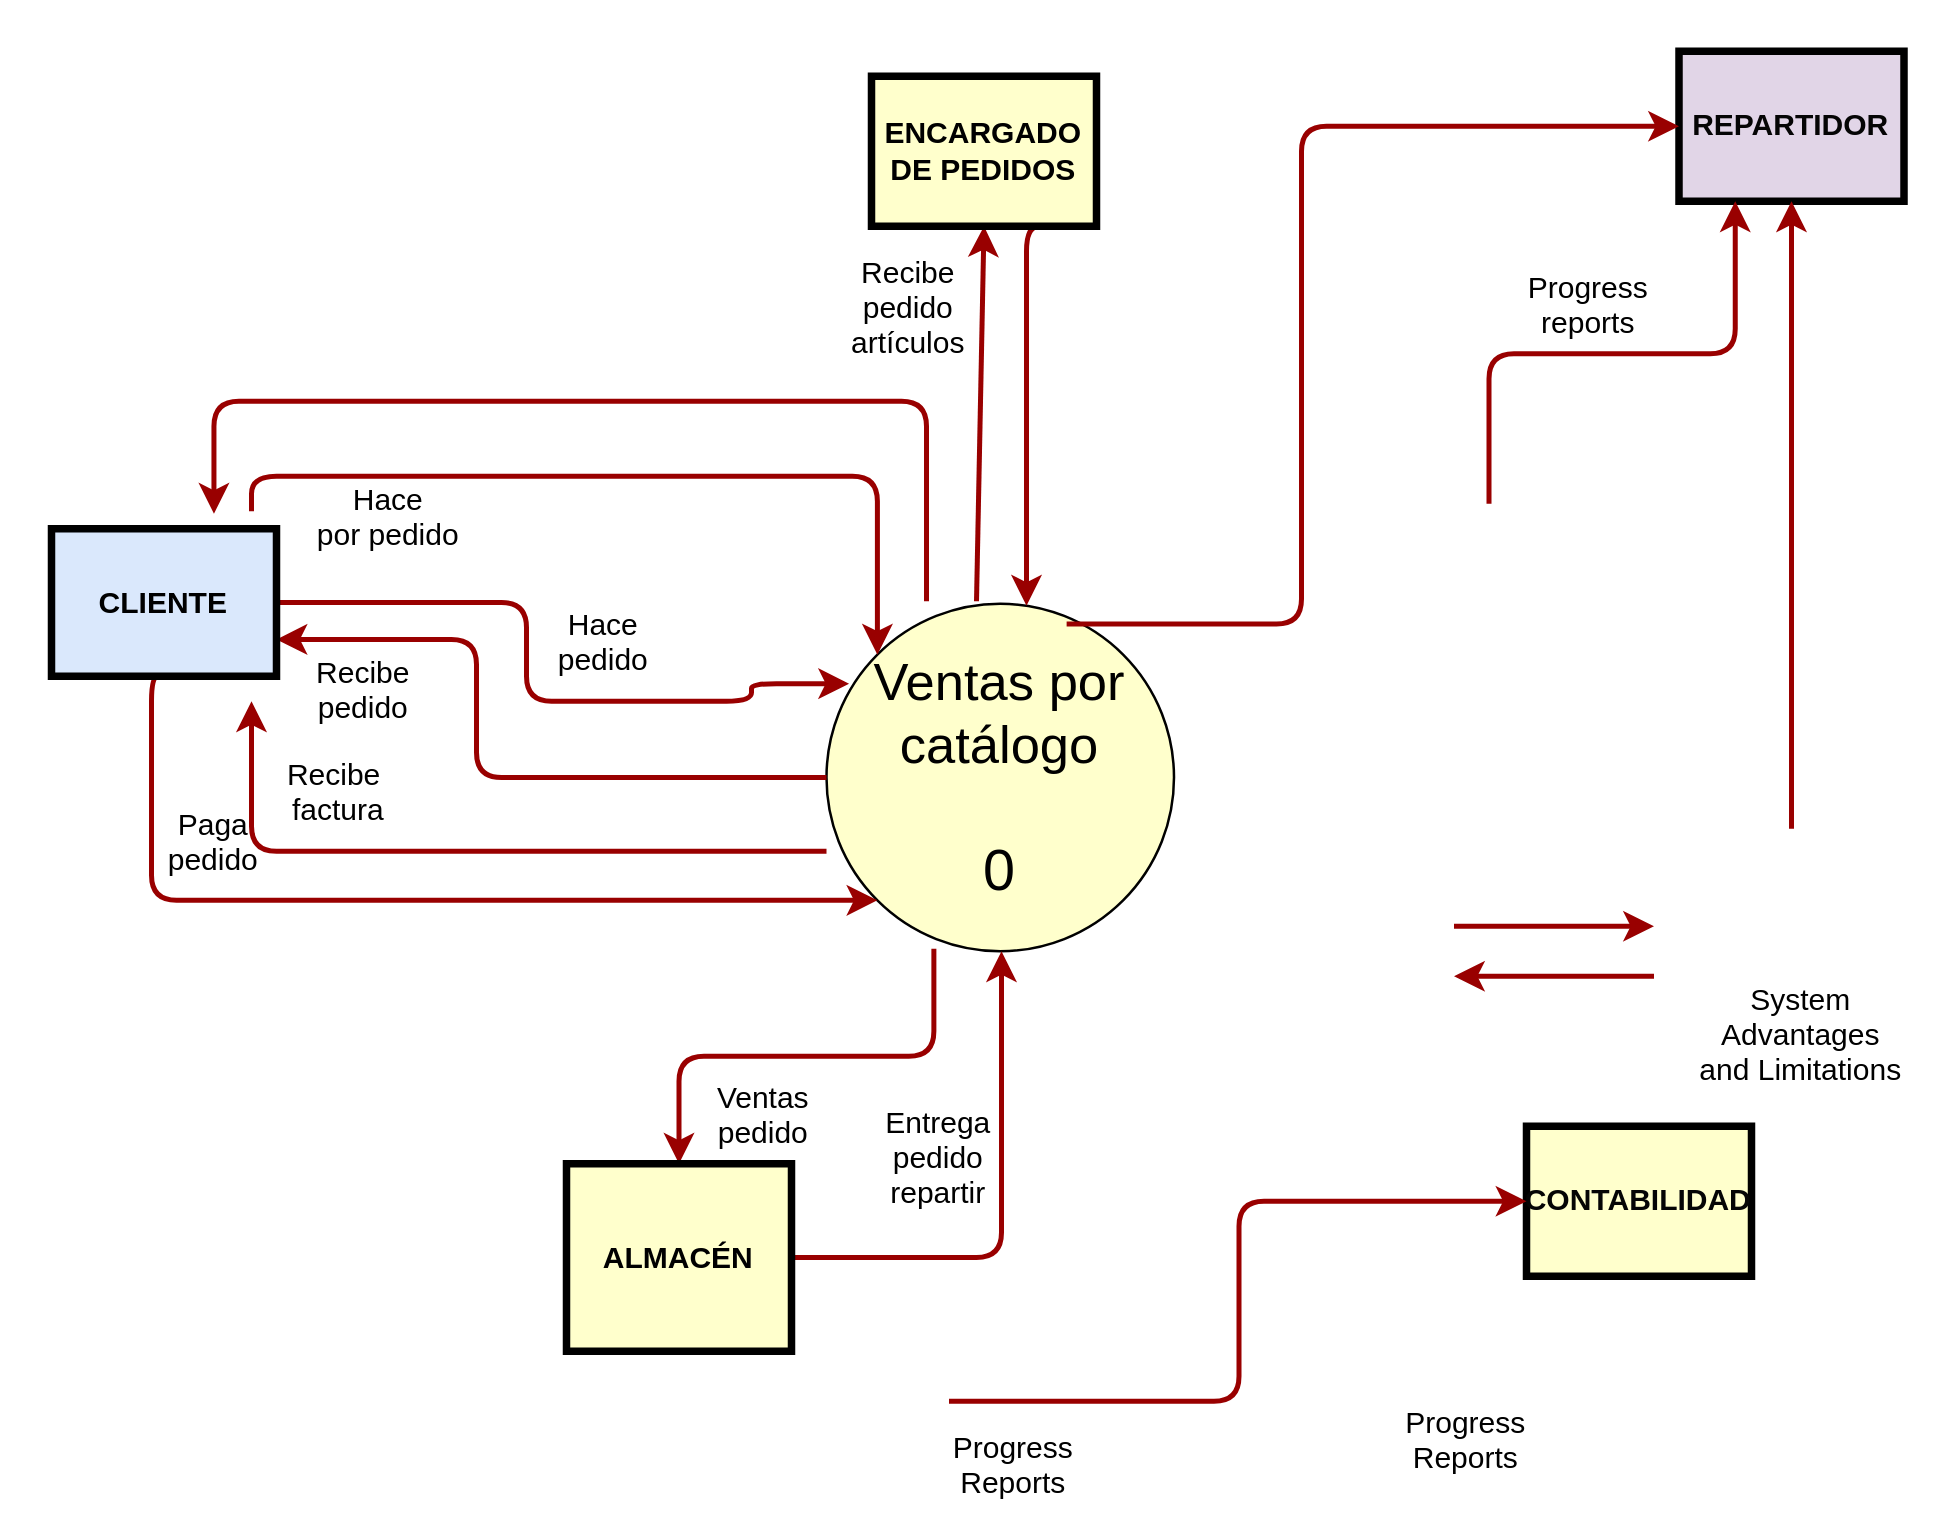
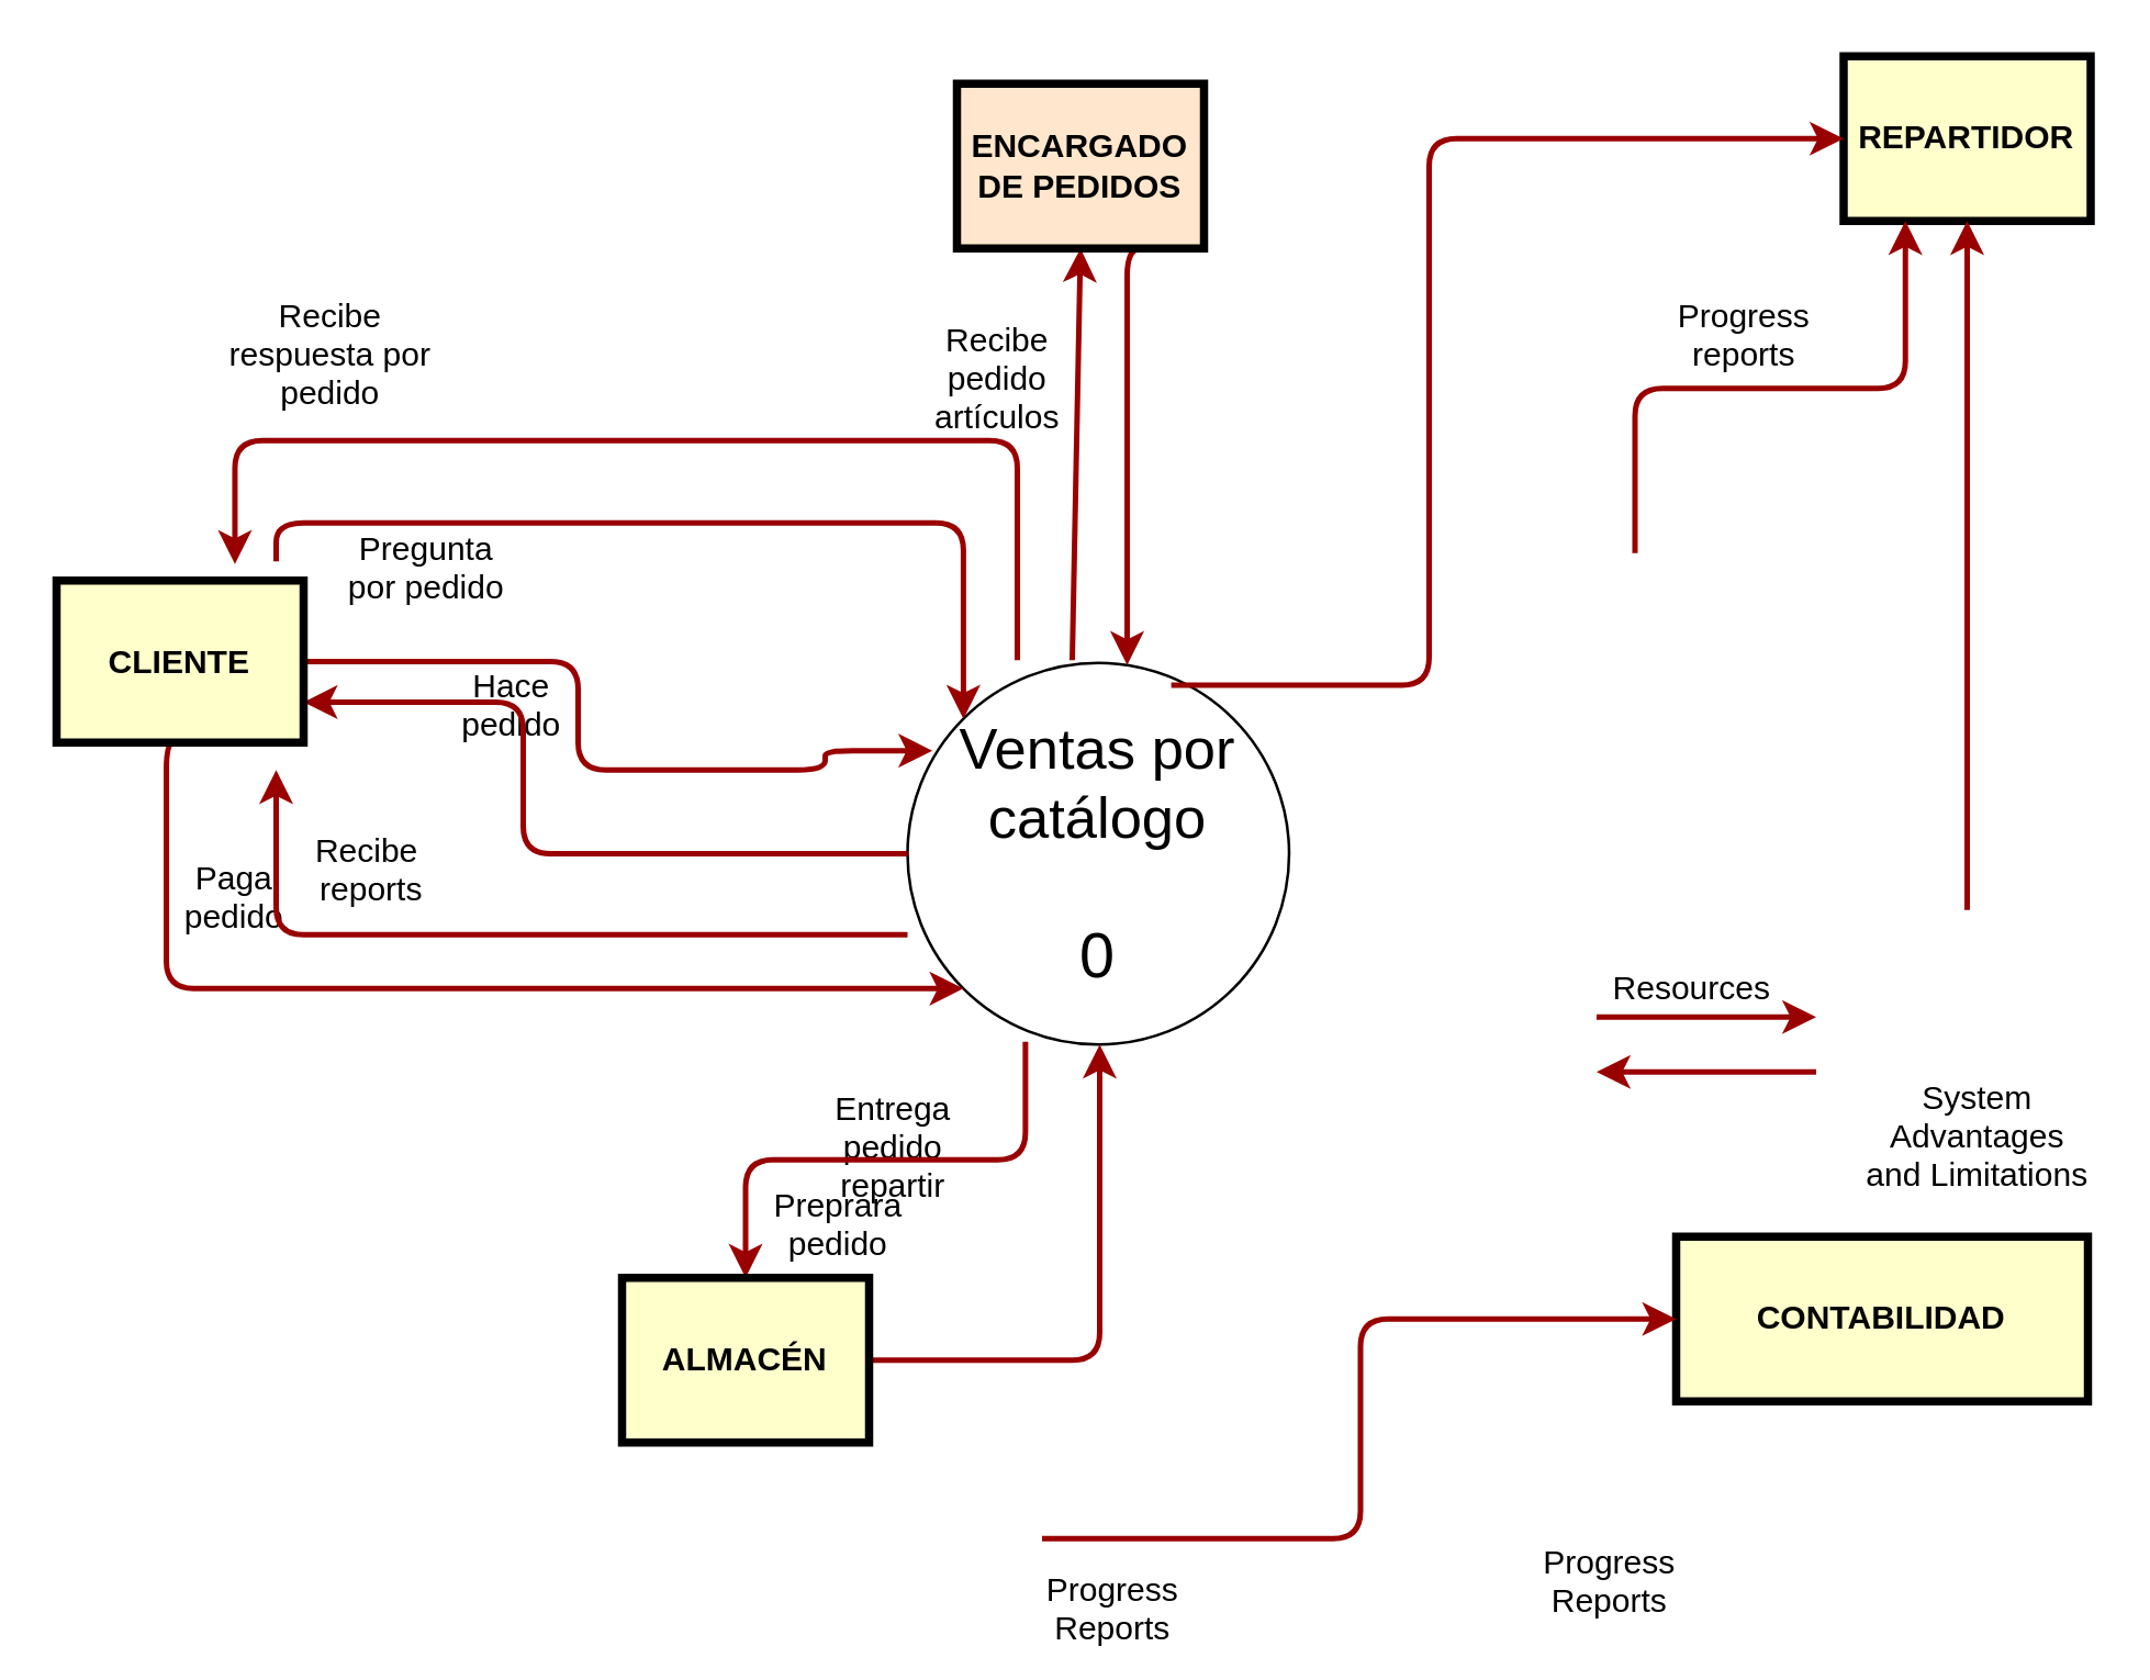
- <mxCell id="4" value="REPARTIDOR" style="whiteSpace=wrap;align=center;verticalAlign=middle;fontStyle=1;strokeWidth=3;fillColor=#e1d5e7;fontColor=#050505;" parent="1" vertex="1"><mxGeometry x="671" y="20" width="90" height="60" as="geometry" /></mxCell>
+ <mxCell id="4" value="REPARTIDOR" style="whiteSpace=wrap;align=center;verticalAlign=middle;fontStyle=1;strokeWidth=3;fillColor=#FFFFCC;fontColor=#050505;" parent="1" vertex="1"><mxGeometry x="671" y="20" width="90" height="60" as="geometry" /></mxCell>
- <mxCell id="36" value="ENCARGADO DE PEDIDOS" style="whiteSpace=wrap;align=center;verticalAlign=middle;fontStyle=1;strokeWidth=3;fillColor=#FFFFCC;fontColor=#000000;" parent="1" vertex="1"><mxGeometry x="348" y="30" width="90" height="60" as="geometry" /></mxCell>
+ <mxCell id="36" value="ENCARGADO DE PEDIDOS" style="whiteSpace=wrap;align=center;verticalAlign=middle;fontStyle=1;strokeWidth=3;fillColor=#ffe6cc;fontColor=#000000;" parent="1" vertex="1"><mxGeometry x="348" y="30" width="90" height="60" as="geometry" /></mxCell>
- <mxCell id="23" value="Recibe&#10;pedido&#10;artículos" style="text;spacingTop=-5;align=center" parent="1" vertex="1"><mxGeometry x="348" y="100" width="30" height="20" as="geometry" /></mxCell>
+ <mxCell id="23" value="Recibe&#10;pedido&#10;artículos" style="text;spacingTop=-5;align=center" parent="1" vertex="1"><mxGeometry x="348" y="115" width="30" height="20" as="geometry" /></mxCell>
+ <mxCell id="25" value="Recibe &#10;respuesta por &#10;pedido" style="text;spacingTop=-5;align=center" parent="1" vertex="1"><mxGeometry x="105" y="106" width="30" height="20" as="geometry" /></mxCell>
- <mxCell id="7" value="Hace&#10;por pedido" style="text;spacingTop=-5;align=center" parent="1" vertex="1"><mxGeometry x="140" y="191" width="30" height="20" as="geometry" /></mxCell>
+ <mxCell id="7" value="Pregunta&#10;por pedido" style="text;spacingTop=-5;align=center" parent="1" vertex="1"><mxGeometry x="140" y="191" width="30" height="20" as="geometry" /></mxCell>
- <mxCell id="33" value="CLIENTE" style="whiteSpace=wrap;align=center;verticalAlign=middle;fontStyle=1;strokeWidth=3;fillColor=#dae8fc;fontColor=#000000;" parent="1" vertex="1"><mxGeometry x="20" y="211" width="90" height="59" as="geometry" /></mxCell>
+ <mxCell id="33" value="CLIENTE" style="whiteSpace=wrap;align=center;verticalAlign=middle;fontStyle=1;strokeWidth=3;fillColor=#FFFFCC;fontColor=#000000;" parent="1" vertex="1"><mxGeometry x="20" y="211" width="90" height="59" as="geometry" /></mxCell>
- <mxCell id="6" value="Hace&#10;pedido" style="text;spacingTop=-5;align=center" parent="1" vertex="1"><mxGeometry x="226" y="241" width="30" height="20" as="geometry" /></mxCell>
+ <mxCell id="6" value="Hace&#10;pedido" style="text;spacingTop=-5;align=center" parent="1" vertex="1"><mxGeometry x="171" y="241" width="30" height="20" as="geometry" /></mxCell>
- <mxCell id="16" value="Recibe&#10;pedido" style="text;spacingTop=-5;align=center" parent="1" vertex="1"><mxGeometry x="130" y="260" width="30" height="20" as="geometry" /></mxCell>
- <mxCell id="9" value="Recibe &#10;factura" style="text;spacingTop=-5;align=center" parent="1" vertex="1"><mxGeometry x="120" y="301" width="30" height="20" as="geometry" /></mxCell>
+ <mxCell id="9" value="Recibe &#10;reports" style="text;spacingTop=-5;align=center" parent="1" vertex="1"><mxGeometry x="120" y="301" width="30" height="20" as="geometry" /></mxCell>
- <mxCell id="2" value="&lt;font style=&quot;font-size: 21px;&quot;&gt;Ventas por catálogo&lt;br&gt;&lt;br&gt;&lt;/font&gt;&lt;font style=&quot;font-size: 23px;&quot;&gt;0&lt;/font&gt;" style="ellipse;whiteSpace=wrap;html=1;aspect=fixed;fillColor=#ffffcc;" parent="1" vertex="1"><mxGeometry x="330" y="241" width="139" height="139" as="geometry" /></mxCell>
+ <mxCell id="2" value="&lt;font style=&quot;font-size: 21px;&quot;&gt;Ventas por catálogo&lt;br&gt;&lt;br&gt;&lt;/font&gt;&lt;font style=&quot;font-size: 23px;&quot;&gt;0&lt;/font&gt;" style="ellipse;whiteSpace=wrap;html=1;aspect=fixed;" parent="1" vertex="1"><mxGeometry x="330" y="241" width="139" height="139" as="geometry" /></mxCell>
- <mxCell id="8" value="Paga&#10;pedido" style="text;spacingTop=-5;align=center" parent="1" vertex="1"><mxGeometry x="70" y="321" width="30" height="20" as="geometry" /></mxCell>
+ <mxCell id="8" value="Paga&#10;pedido" style="text;spacingTop=-5;align=center" parent="1" vertex="1"><mxGeometry x="70" y="311" width="30" height="20" as="geometry" /></mxCell>
+ <mxCell id="20" value="Resources" style="text;spacingTop=-5;align=center" parent="1" vertex="1"><mxGeometry x="601" y="351" width="30" height="20" as="geometry" /></mxCell>
- <mxCell id="30" value="Ventas&#10;pedido" style="text;spacingTop=-5;align=center" parent="1" vertex="1"><mxGeometry x="290" y="430" width="30" height="20" as="geometry" /></mxCell>
+ <mxCell id="30" value="Preprara&#10;pedido" style="text;spacingTop=-5;align=center" parent="1" vertex="1"><mxGeometry x="290" y="430" width="30" height="20" as="geometry" /></mxCell>
- <mxCell id="17" value="Entrega&#10;pedido&#10;repartir" style="text;spacingTop=-5;align=center" parent="1" vertex="1"><mxGeometry x="360" y="440" width="30" height="20" as="geometry" /></mxCell>
+ <mxCell id="17" value="Entrega&#10;pedido&#10;repartir" style="text;spacingTop=-5;align=center" parent="1" vertex="1"><mxGeometry x="310" y="395" width="30" height="20" as="geometry" /></mxCell>
- <mxCell id="3" value="CONTABILIDAD" style="whiteSpace=wrap;align=center;verticalAlign=middle;fontStyle=1;strokeWidth=3;fillColor=#FFFFCC;fontColor=#050505;" parent="1" vertex="1"><mxGeometry x="610" y="450" width="90" height="60" as="geometry" /></mxCell>
+ <mxCell id="3" value="CONTABILIDAD" style="whiteSpace=wrap;align=center;verticalAlign=middle;fontStyle=1;strokeWidth=3;fillColor=#FFFFCC;fontColor=#050505;" parent="1" vertex="1"><mxGeometry x="610" y="450" width="150" height="60" as="geometry" /></mxCell>
- <mxCell id="37" value="ALMACÉN" style="whiteSpace=wrap;align=center;verticalAlign=middle;fontStyle=1;strokeWidth=3;fillColor=#FFFFCC;fontColor=#000000;" parent="1" vertex="1"><mxGeometry x="226" y="465" width="90" height="75" as="geometry" /></mxCell>
+ <mxCell id="37" value="ALMACÉN" style="whiteSpace=wrap;align=center;verticalAlign=middle;fontStyle=1;strokeWidth=3;fillColor=#FFFFCC;fontColor=#000000;" parent="1" vertex="1"><mxGeometry x="226" y="465" width="90" height="60" as="geometry" /></mxCell>
